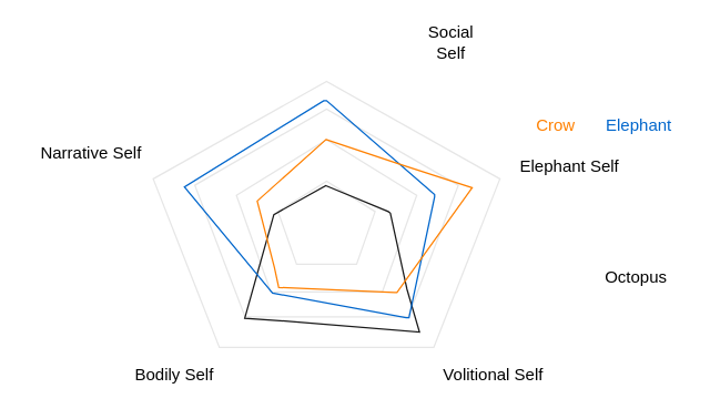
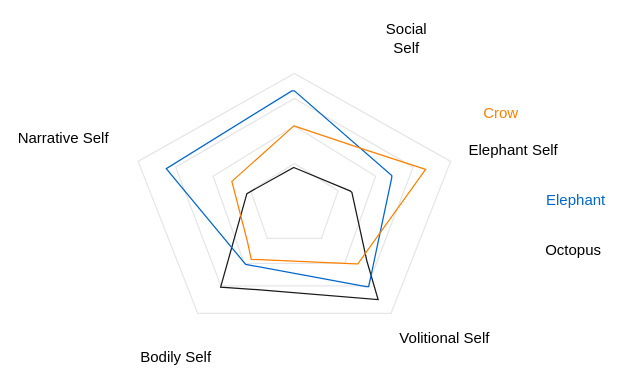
- <mxCell id="11" value="&lt;font color=&quot;#0066cc&quot;&gt;Elephant&lt;/font&gt;" style="text;html=1;align=center;verticalAlign=middle;resizable=0;points=[];autosize=1;" vertex="1" parent="1"><mxGeometry x="430" y="80" width="60" height="20" as="geometry" /></mxCell>
+ <mxCell id="11" value="&lt;font color=&quot;#0066cc&quot;&gt;Elephant&lt;/font&gt;" style="text;html=1;align=center;verticalAlign=middle;resizable=0;points=[];autosize=1;" vertex="1" parent="1"><mxGeometry x="430" y="150" width="60" height="20" as="geometry" /></mxCell>
- <mxCell id="8" value="Narrative Self" style="text;html=1;align=center;verticalAlign=middle;resizable=0;points=[];autosize=1;" vertex="1" parent="1"><mxGeometry x="20" y="100" width="90" height="20" as="geometry" /></mxCell>
+ <mxCell id="8" value="Narrative Self" style="text;html=1;align=center;verticalAlign=middle;resizable=0;points=[];autosize=1;" vertex="1" parent="1"><mxGeometry x="5" y="100" width="90" height="20" as="geometry" /></mxCell>
- <mxCell id="7" value="Bodily Self" style="text;html=1;align=center;verticalAlign=middle;resizable=0;points=[];autosize=1;" vertex="1" parent="1"><mxGeometry x="90" y="260" width="70" height="20" as="geometry" /></mxCell>
+ <mxCell id="7" value="Bodily Self" style="text;html=1;align=center;verticalAlign=middle;resizable=0;points=[];autosize=1;" vertex="1" parent="1"><mxGeometry x="105" y="275" width="70" height="20" as="geometry" /></mxCell>
